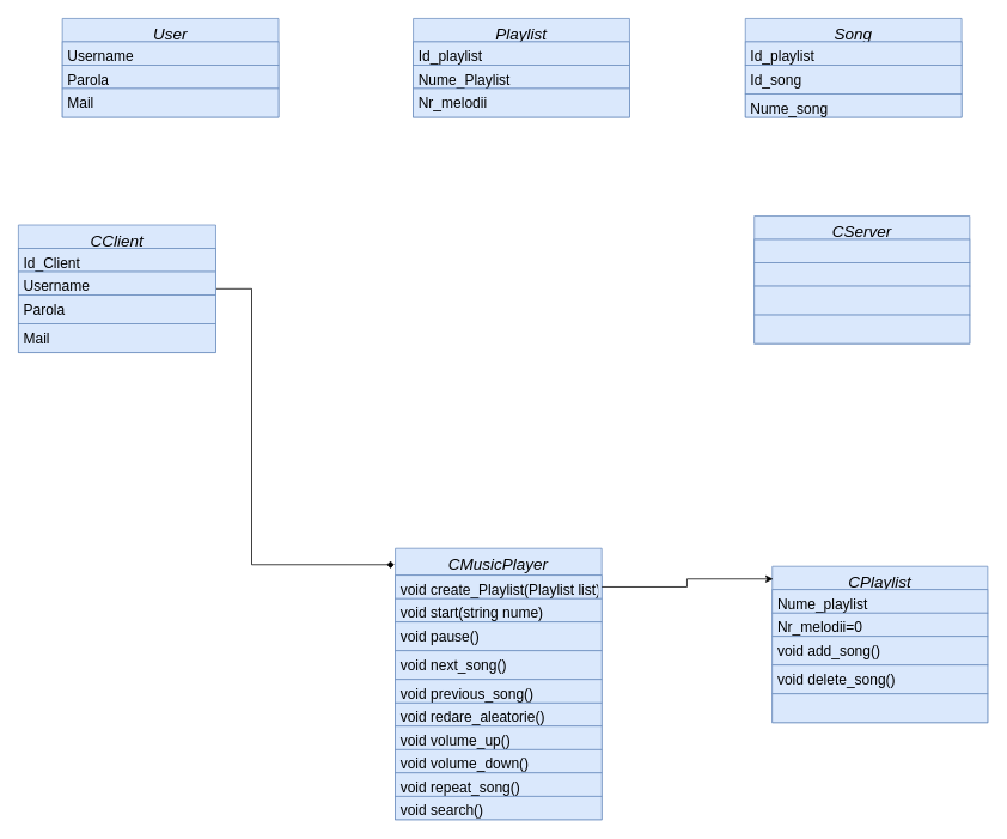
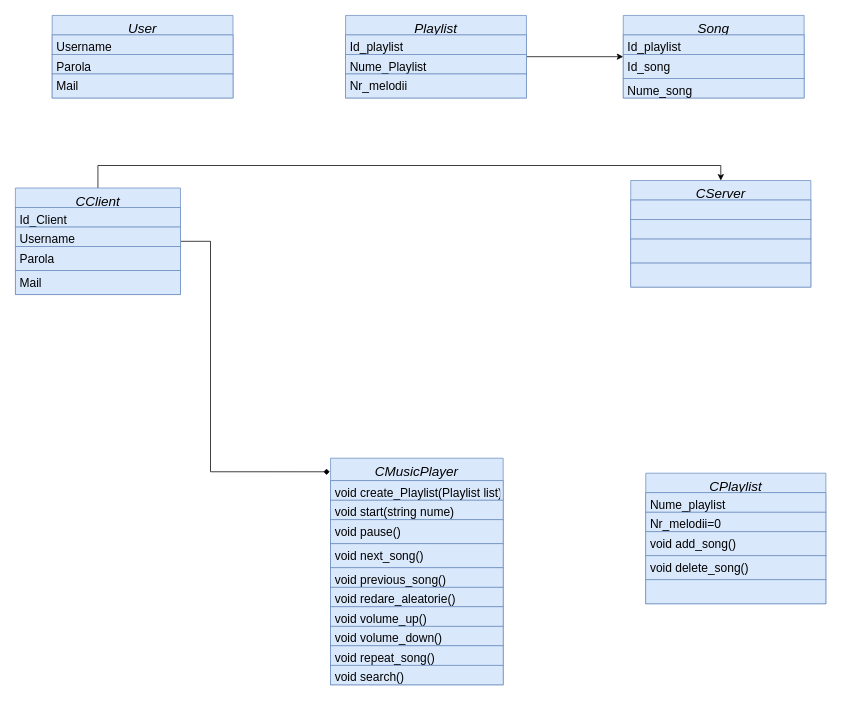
+ <mxCell id="6" style="edgeStyle=orthogonalEdgeStyle;rounded=0;orthogonalLoop=1;jettySize=auto;html=1;exitX=1;exitY=0.5;exitDx=0;exitDy=0;entryX=0;entryY=0.5;entryDx=0;entryDy=0;" edge="1" parent="1" source="7" target="41"><mxGeometry relative="1" as="geometry" /></mxCell>
+ <mxCell id="12" style="edgeStyle=orthogonalEdgeStyle;rounded=0;orthogonalLoop=1;jettySize=auto;html=1;entryX=0.5;entryY=0;entryDx=0;entryDy=0;" edge="1" parent="1" source="13" target="18"><mxGeometry relative="1" as="geometry"><Array as="points"><mxPoint x="130" y="220" /><mxPoint x="960" y="220" /></Array></mxGeometry></mxCell>
- <mxCell id="40" style="edgeStyle=orthogonalEdgeStyle;rounded=0;orthogonalLoop=1;jettySize=auto;html=1;entryX=0.004;entryY=0.081;entryDx=0;entryDy=0;entryPerimeter=0;fontSize=18;" parent="1" source="24" target="34" edge="1"><mxGeometry relative="1" as="geometry" /></mxCell>
